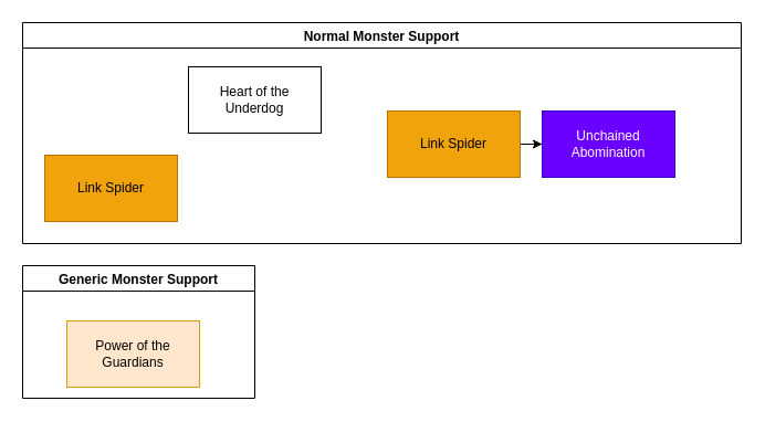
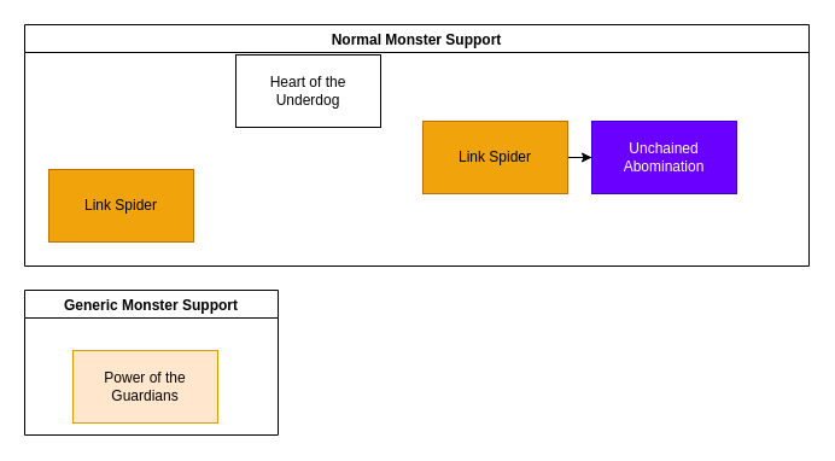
- <mxCell id="3" value="Heart of the Underdog" style="whiteSpace=wrap;html=1;" vertex="1" parent="2"><mxGeometry x="150" y="40" width="120" height="60" as="geometry" /></mxCell>
+ <mxCell id="3" value="Heart of the Underdog" style="whiteSpace=wrap;html=1;" vertex="1" parent="2"><mxGeometry x="175" y="25" width="120" height="60" as="geometry" /></mxCell>
